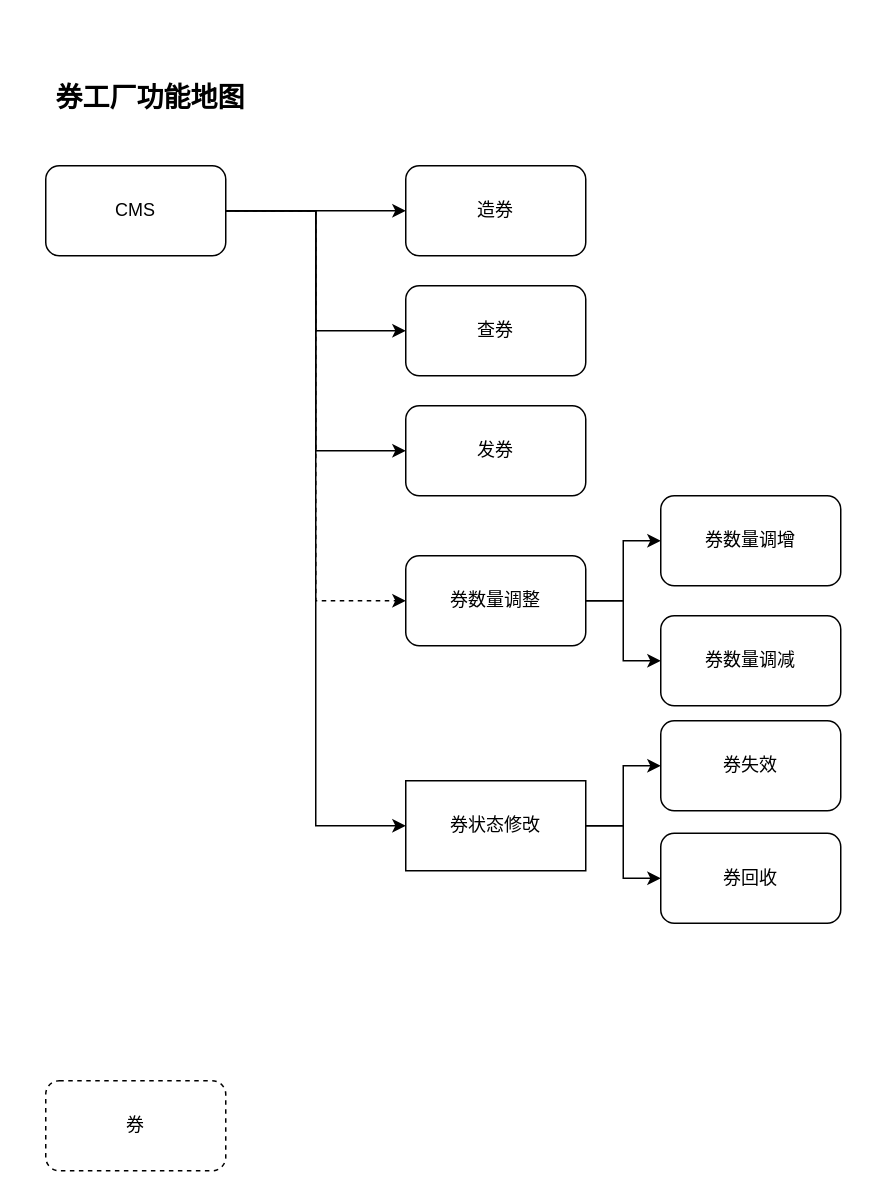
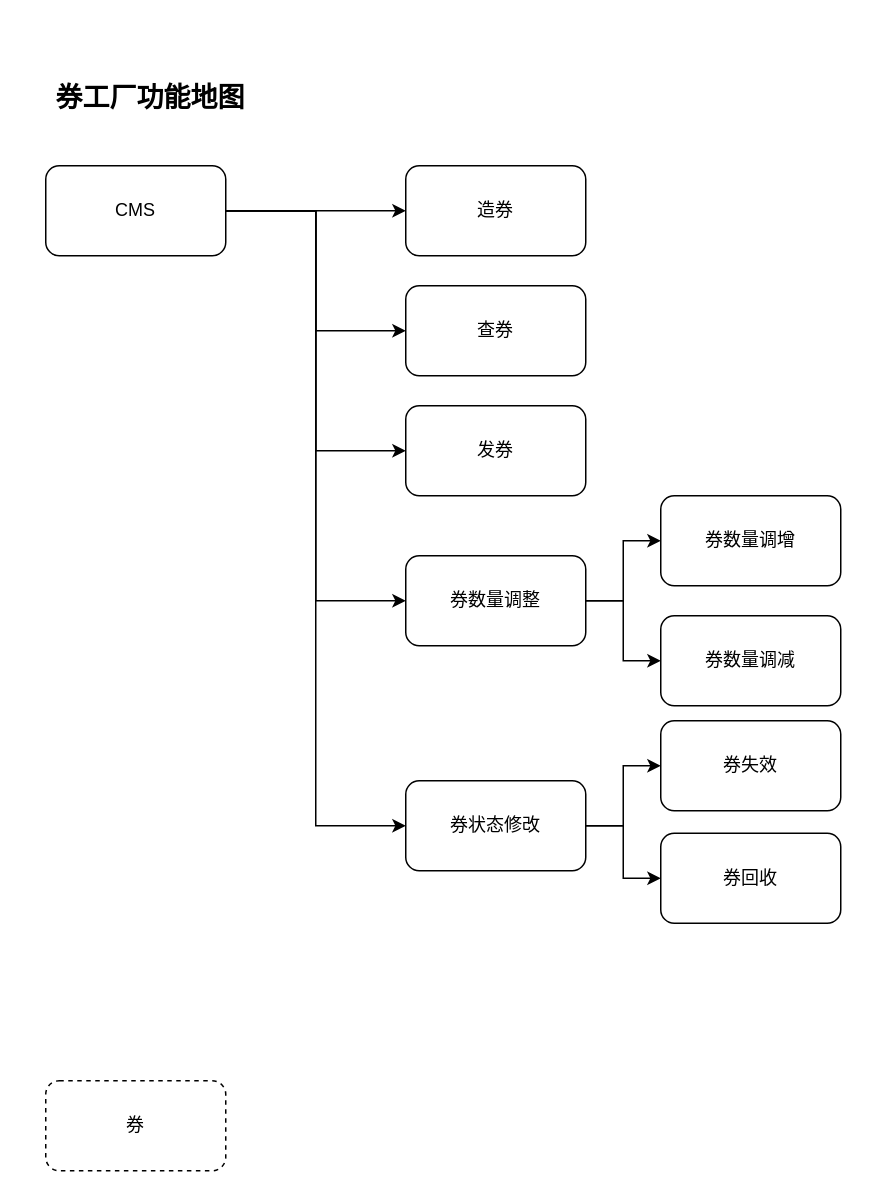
- <mxCell id="6" style="edgeStyle=orthogonalEdgeStyle;rounded=0;orthogonalLoop=1;jettySize=auto;html=1;entryX=0;entryY=0.5;entryDx=0;entryDy=0;dashed=1;" edge="1" parent="1" source="8" target="14"><mxGeometry relative="1" as="geometry" /></mxCell>
+ <mxCell id="6" style="edgeStyle=orthogonalEdgeStyle;rounded=0;orthogonalLoop=1;jettySize=auto;html=1;entryX=0;entryY=0.5;entryDx=0;entryDy=0;" edge="1" parent="1" source="8" target="14"><mxGeometry relative="1" as="geometry" /></mxCell>
- <mxCell id="19" value="券状态修改" style="whiteSpace=wrap;html=1;rounded=0;" vertex="1" parent="1"><mxGeometry x="270" y="520" width="120" height="60" as="geometry" /></mxCell>
+ <mxCell id="19" value="券状态修改" style="rounded=1;whiteSpace=wrap;html=1;" vertex="1" parent="1"><mxGeometry x="270" y="520" width="120" height="60" as="geometry" /></mxCell>
